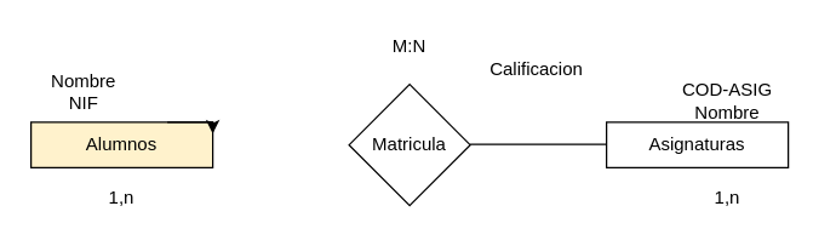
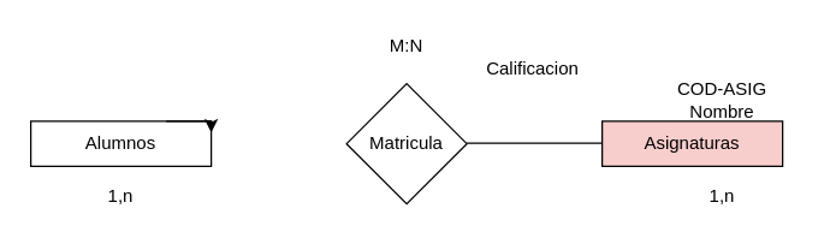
- <mxCell id="10" value="Nombre&lt;br&gt;NIF" style="text;html=1;strokeColor=none;fillColor=none;align=center;verticalAlign=middle;whiteSpace=wrap;rounded=0;" vertex="1" parent="1"><mxGeometry x="20" y="40" width="70" height="40" as="geometry" /></mxCell>
- <mxCell id="2" value="Alumnos" style="rounded=0;whiteSpace=wrap;html=1;fillColor=#fff2cc;" vertex="1" parent="1"><mxGeometry x="20" y="80" width="120" height="30" as="geometry" /></mxCell>
+ <mxCell id="2" value="Alumnos" style="rounded=0;whiteSpace=wrap;html=1;" vertex="1" parent="1"><mxGeometry x="20" y="80" width="120" height="30" as="geometry" /></mxCell>
- <mxCell id="3" value="Asignaturas" style="rounded=0;whiteSpace=wrap;html=1;" vertex="1" parent="1"><mxGeometry x="400" y="80" width="120" height="30" as="geometry" /></mxCell>
+ <mxCell id="3" value="Asignaturas" style="rounded=0;whiteSpace=wrap;html=1;fillColor=#f8cecc;" vertex="1" parent="1"><mxGeometry x="400" y="80" width="120" height="30" as="geometry" /></mxCell>
